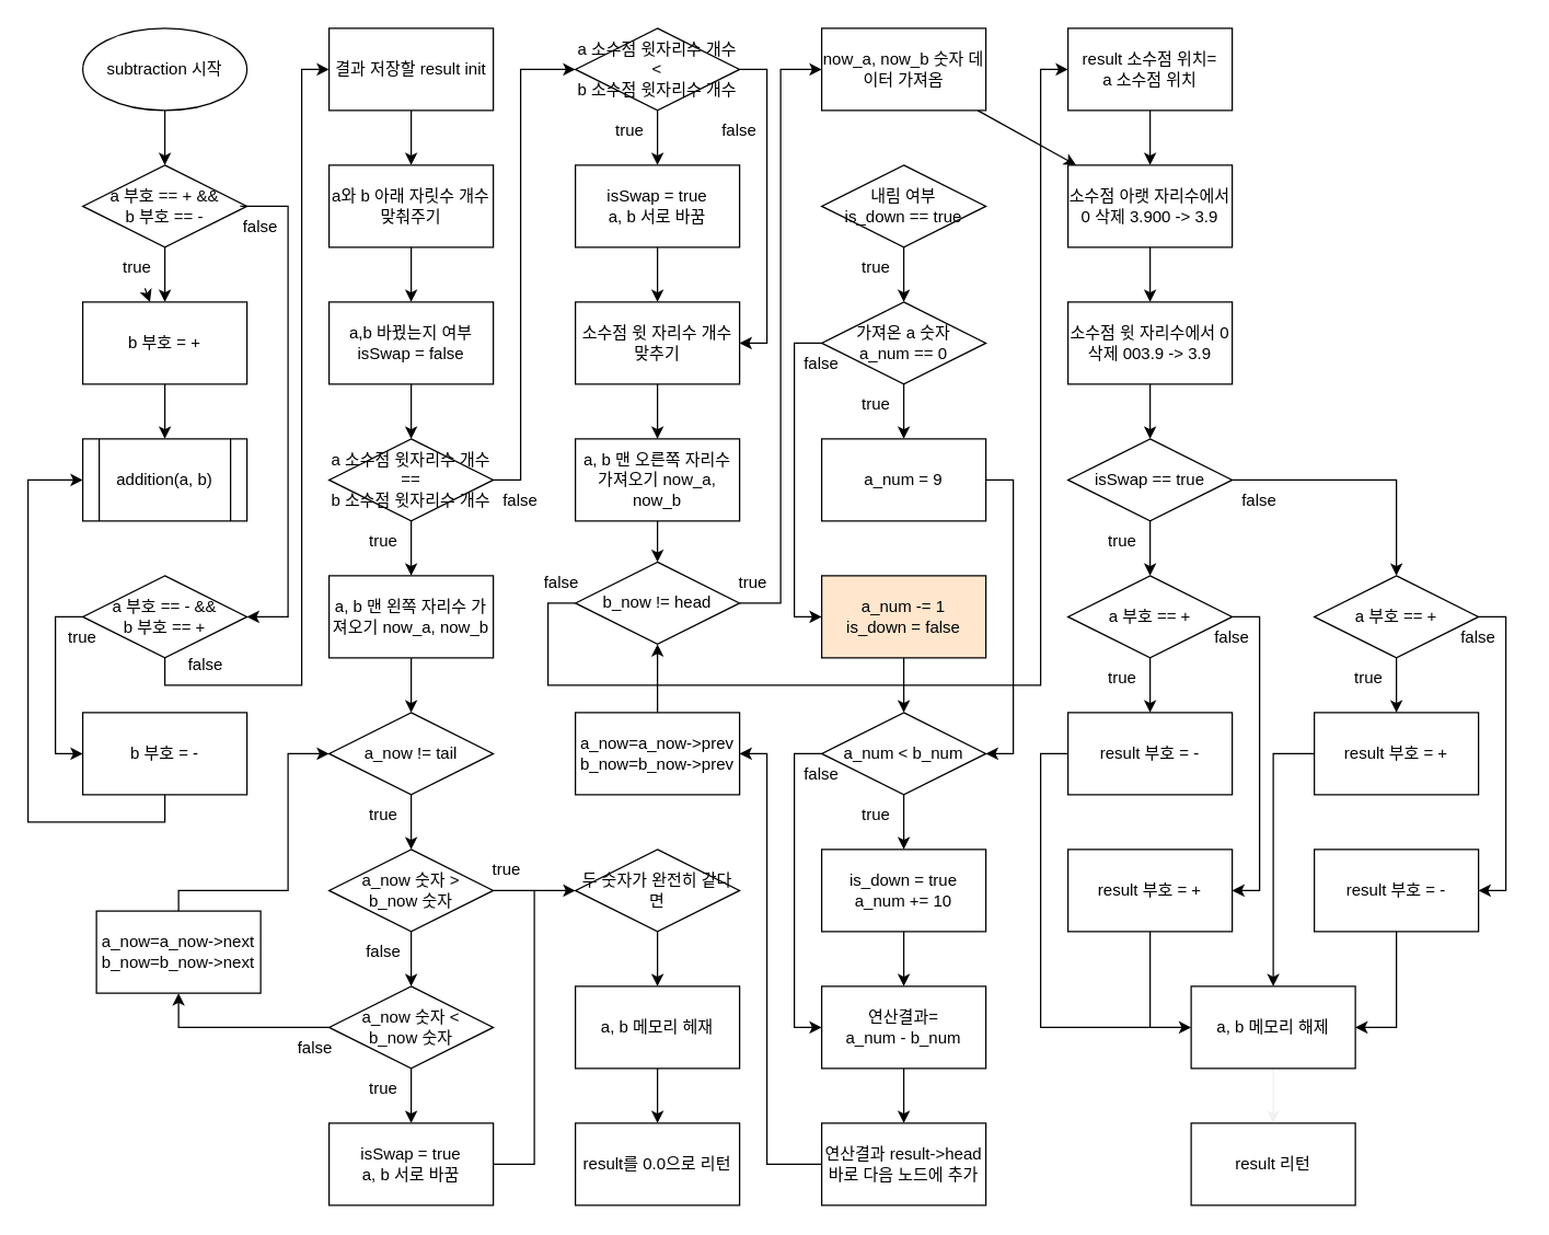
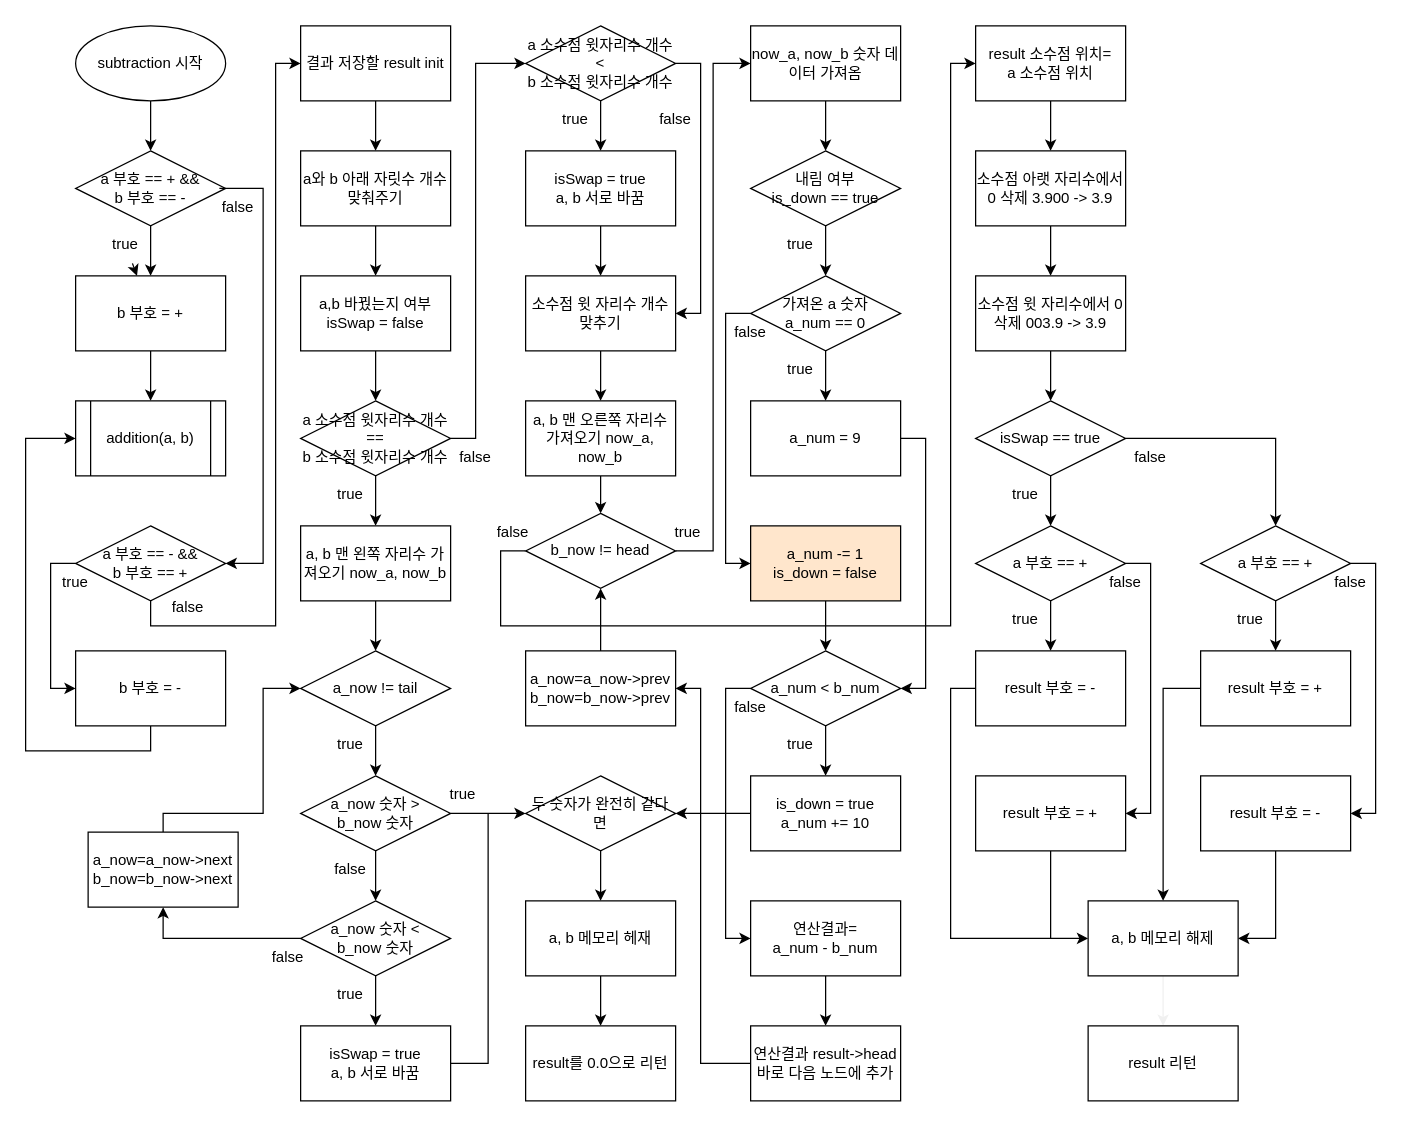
- <mxCell id="69" value="" style="edgeStyle=none;rounded=0;html=1;" edge="1" parent="1" source="70" target="101"><mxGeometry relative="1" as="geometry" /></mxCell>
+ <mxCell id="69" value="" style="edgeStyle=none;rounded=0;html=1;" edge="1" parent="1" source="70" target="73"><mxGeometry relative="1" as="geometry" /></mxCell>
- <mxCell id="87" value="" style="edgeStyle=none;rounded=0;html=1;" edge="1" parent="1" source="88" target="91"><mxGeometry relative="1" as="geometry" /></mxCell>
+ <mxCell id="87" value="" style="edgeStyle=none;rounded=0;html=1;" edge="1" parent="1" source="88" target="43"><mxGeometry relative="1" as="geometry" /></mxCell>
